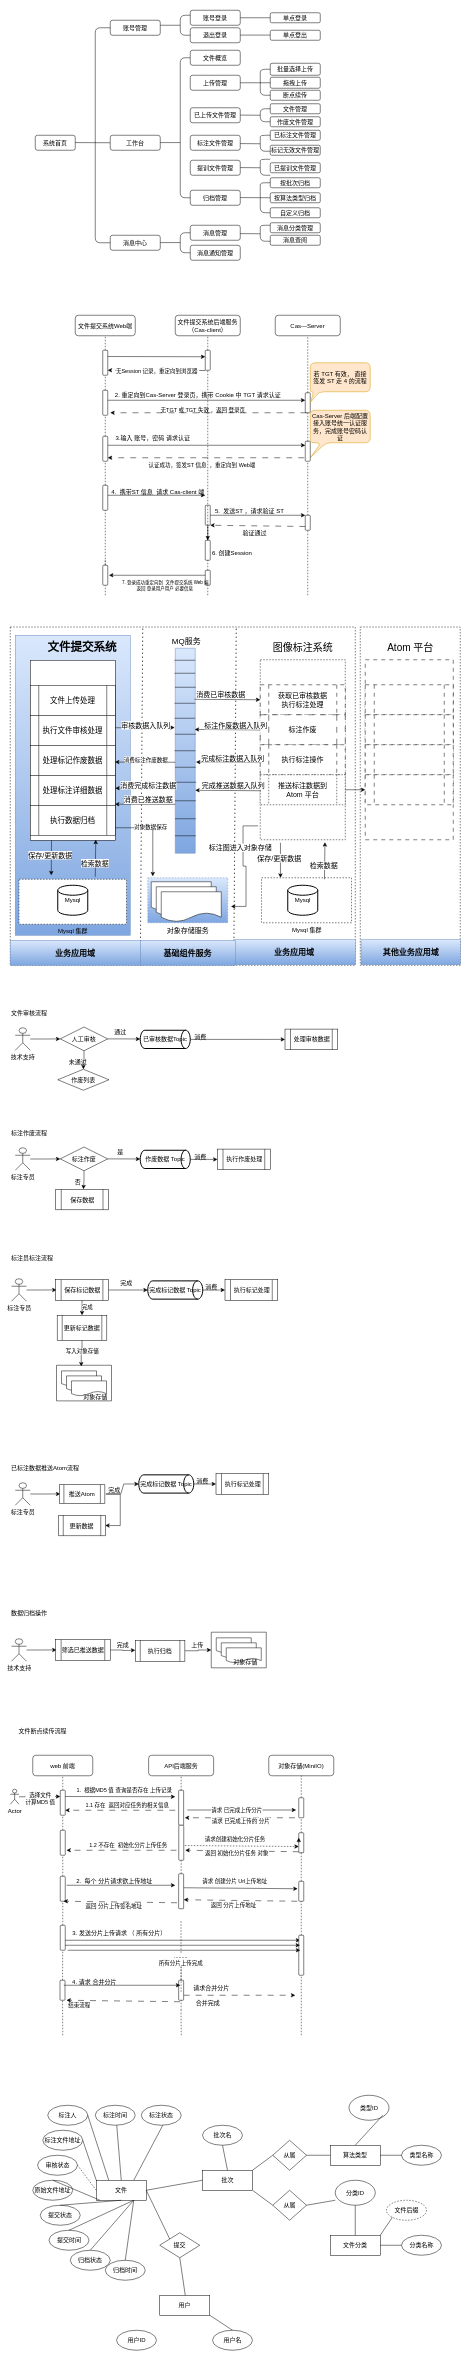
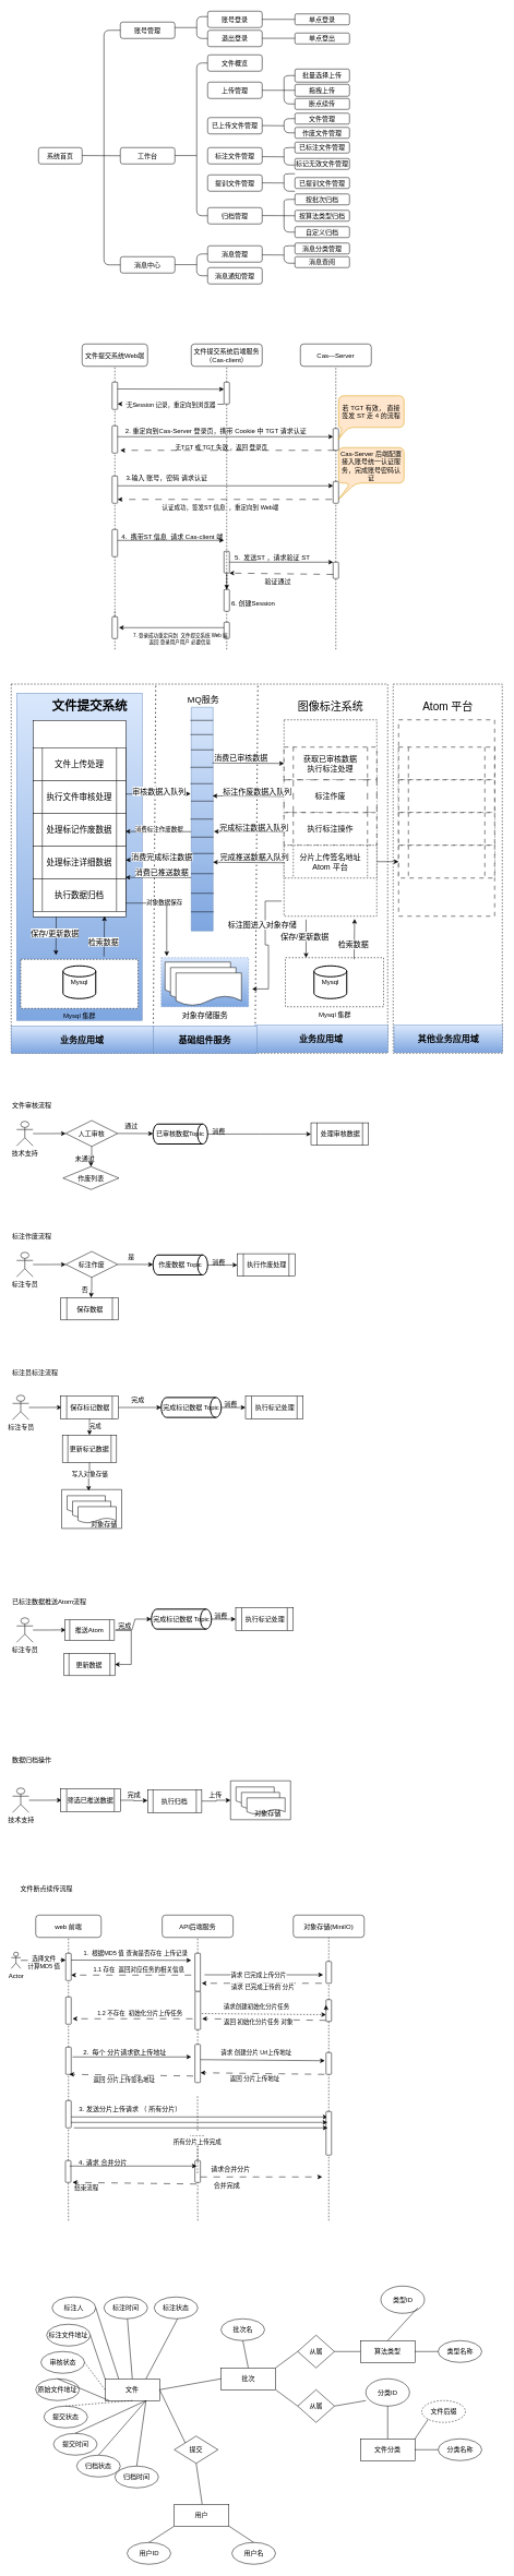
- <mxCell id="63" value="推送标注数据到 Atom 平台" style="shape=process;whiteSpace=wrap;html=1;backgroundOutline=1;dashed=1;fontSize=14;" parent="1" vertex="1"><mxGeometry x="520" y="1549" width="170" height="60" as="geometry" /></mxCell>
+ <mxCell id="63" value="分片上传签名地址 Atom 平台" style="shape=process;whiteSpace=wrap;html=1;backgroundOutline=1;dashed=1;fontSize=14;" parent="1" vertex="1"><mxGeometry x="520" y="1549" width="170" height="60" as="geometry" /></mxCell>
- <mxCell id="370" value="" style="endArrow=none;html=1;rounded=0;entryX=0.5;entryY=0;entryDx=0;entryDy=0;exitX=0.5;exitY=1;exitDx=0;exitDy=0;" edge="1" parent="1" target="369" source="338"><mxGeometry width="50" height="50" relative="1" as="geometry"><mxPoint x="280" y="4440" as="sourcePoint" /><mxPoint x="275.5" y="4500" as="targetPoint" /></mxGeometry></mxCell>
+ <mxCell id="370" value="" style="endArrow=none;html=1;rounded=0;entryX=0.5;entryY=0;entryDx=0;entryDy=0;exitX=0.5;exitY=1;exitDx=0;exitDy=0;dashed=1;" edge="1" parent="1" target="369" source="338"><mxGeometry width="50" height="50" relative="1" as="geometry"><mxPoint x="280" y="4440" as="sourcePoint" /><mxPoint x="275.5" y="4500" as="targetPoint" /></mxGeometry></mxCell>
+ <mxCell id="384" value="" style="endArrow=none;html=1;rounded=0;entryX=0.5;entryY=0;entryDx=0;entryDy=0;exitX=0;exitY=1;exitDx=0;exitDy=0;" edge="1" parent="1" target="383" source="382"><mxGeometry width="50" height="50" relative="1" as="geometry"><mxPoint x="244.5" y="4540" as="sourcePoint" /><mxPoint x="428" y="4680" as="targetPoint" /></mxGeometry></mxCell>
